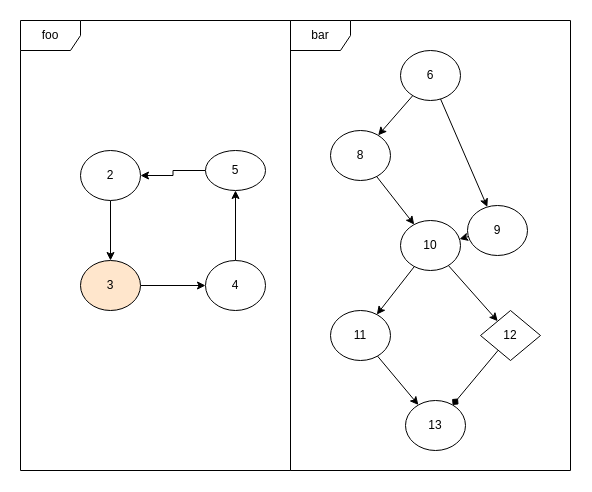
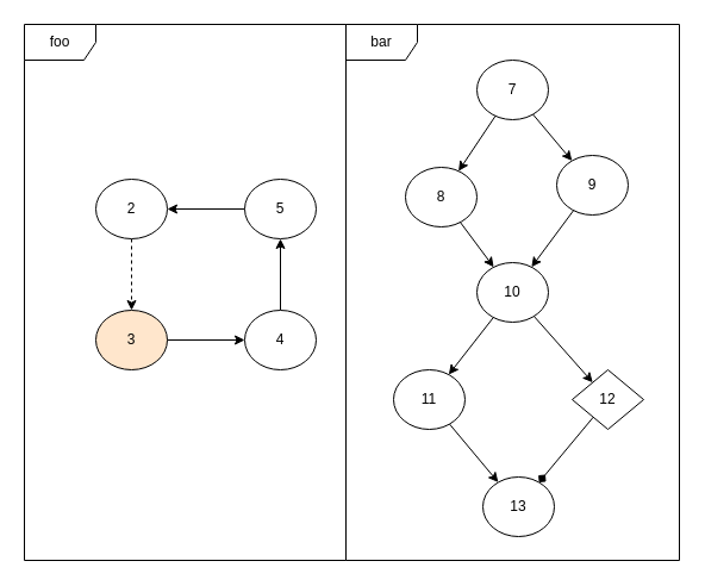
- <mxCell id="4" value="6" style="ellipse;whiteSpace=wrap;html=1;" vertex="1" parent="1"><mxGeometry x="400" y="50" width="60" height="50" as="geometry" /></mxCell>
+ <mxCell id="4" value="7" style="ellipse;whiteSpace=wrap;html=1;" vertex="1" parent="1"><mxGeometry x="400" y="50" width="60" height="50" as="geometry" /></mxCell>
- <mxCell id="5" value="8" style="ellipse;whiteSpace=wrap;html=1;" vertex="1" parent="1"><mxGeometry x="330" y="130" width="60" height="50" as="geometry" /></mxCell>
+ <mxCell id="5" value="8" style="ellipse;whiteSpace=wrap;html=1;" vertex="1" parent="1"><mxGeometry x="340" y="140" width="60" height="50" as="geometry" /></mxCell>
- <mxCell id="14" value="5" style="ellipse;whiteSpace=wrap;html=1;" vertex="1" parent="1"><mxGeometry x="205" y="150" width="60" height="40" as="geometry" /></mxCell>
+ <mxCell id="14" value="5" style="ellipse;whiteSpace=wrap;html=1;" vertex="1" parent="1"><mxGeometry x="205" y="150" width="60" height="50" as="geometry" /></mxCell>
- <mxCell id="11" style="edgeStyle=orthogonalEdgeStyle;rounded=0;orthogonalLoop=1;jettySize=auto;html=1;" edge="1" parent="1" source="12" target="16"><mxGeometry relative="1" as="geometry" /></mxCell>
+ <mxCell id="11" style="edgeStyle=orthogonalEdgeStyle;rounded=0;orthogonalLoop=1;jettySize=auto;html=1;dashed=1;" edge="1" parent="1" source="12" target="16"><mxGeometry relative="1" as="geometry" /></mxCell>
- <mxCell id="6" value="9" style="ellipse;whiteSpace=wrap;html=1;" vertex="1" parent="1"><mxGeometry x="467" y="205" width="60" height="50" as="geometry" /></mxCell>
+ <mxCell id="6" value="9" style="ellipse;whiteSpace=wrap;html=1;" vertex="1" parent="1"><mxGeometry x="467" y="130" width="60" height="50" as="geometry" /></mxCell>
